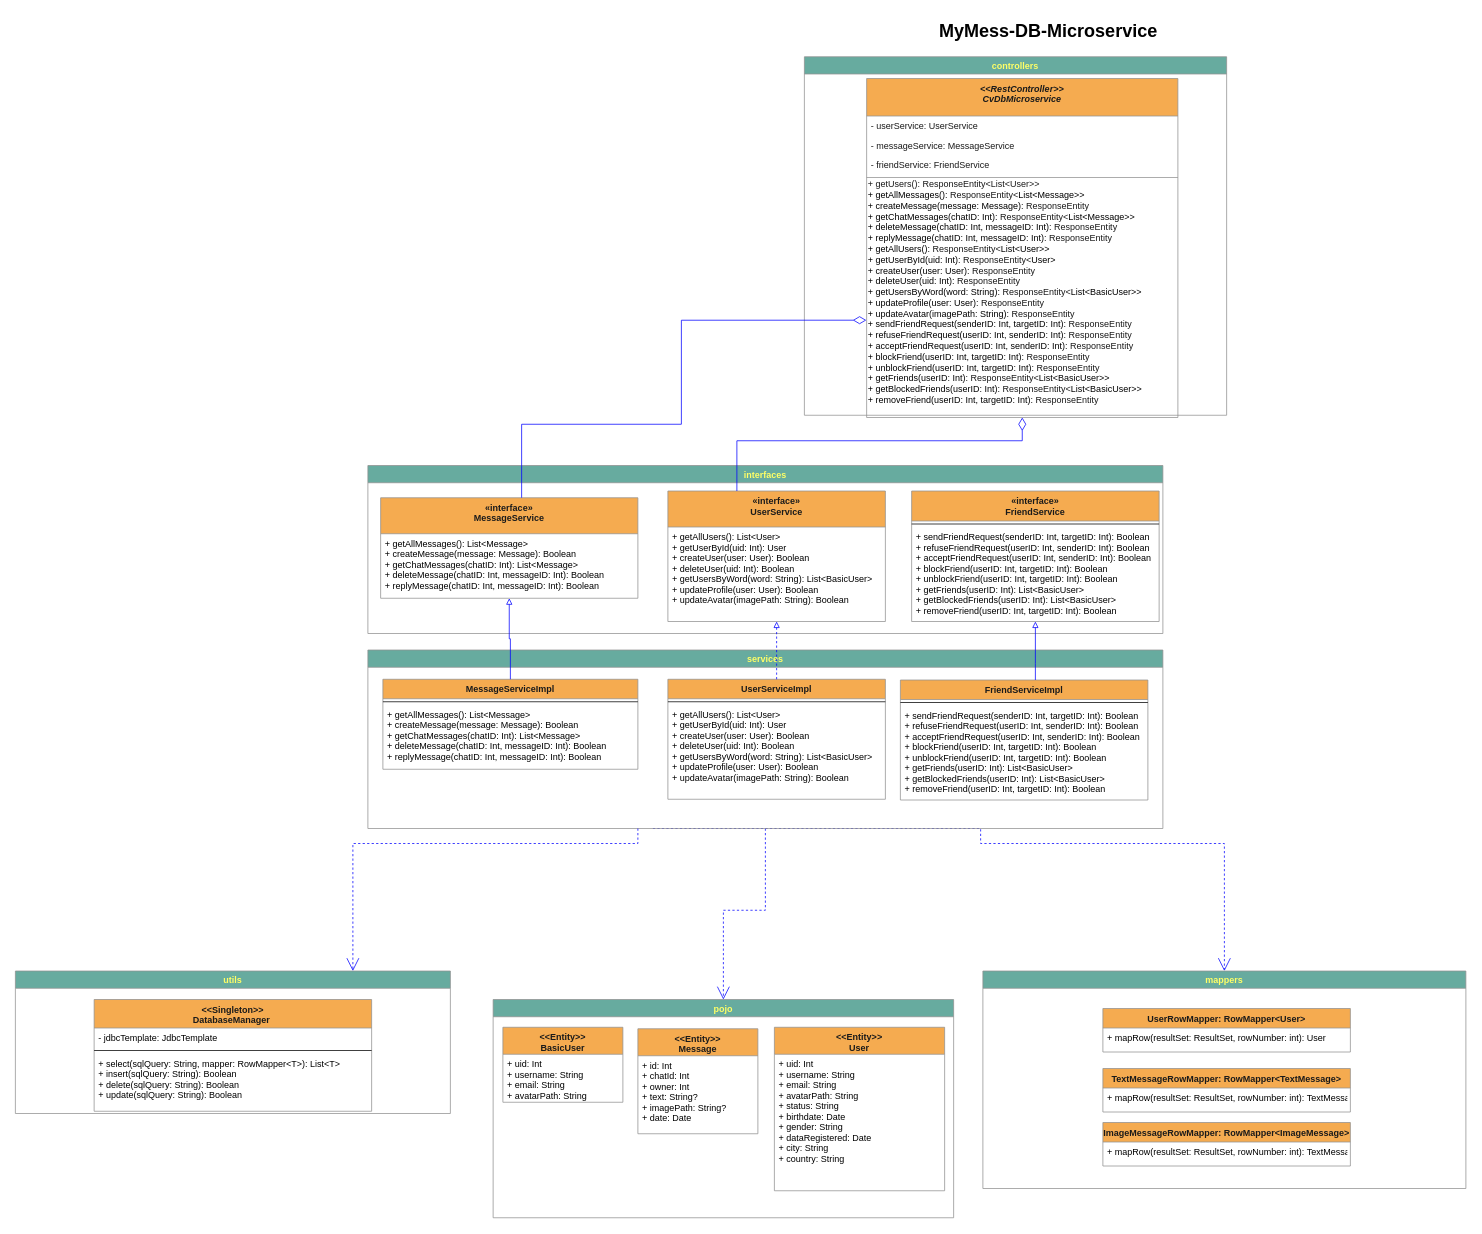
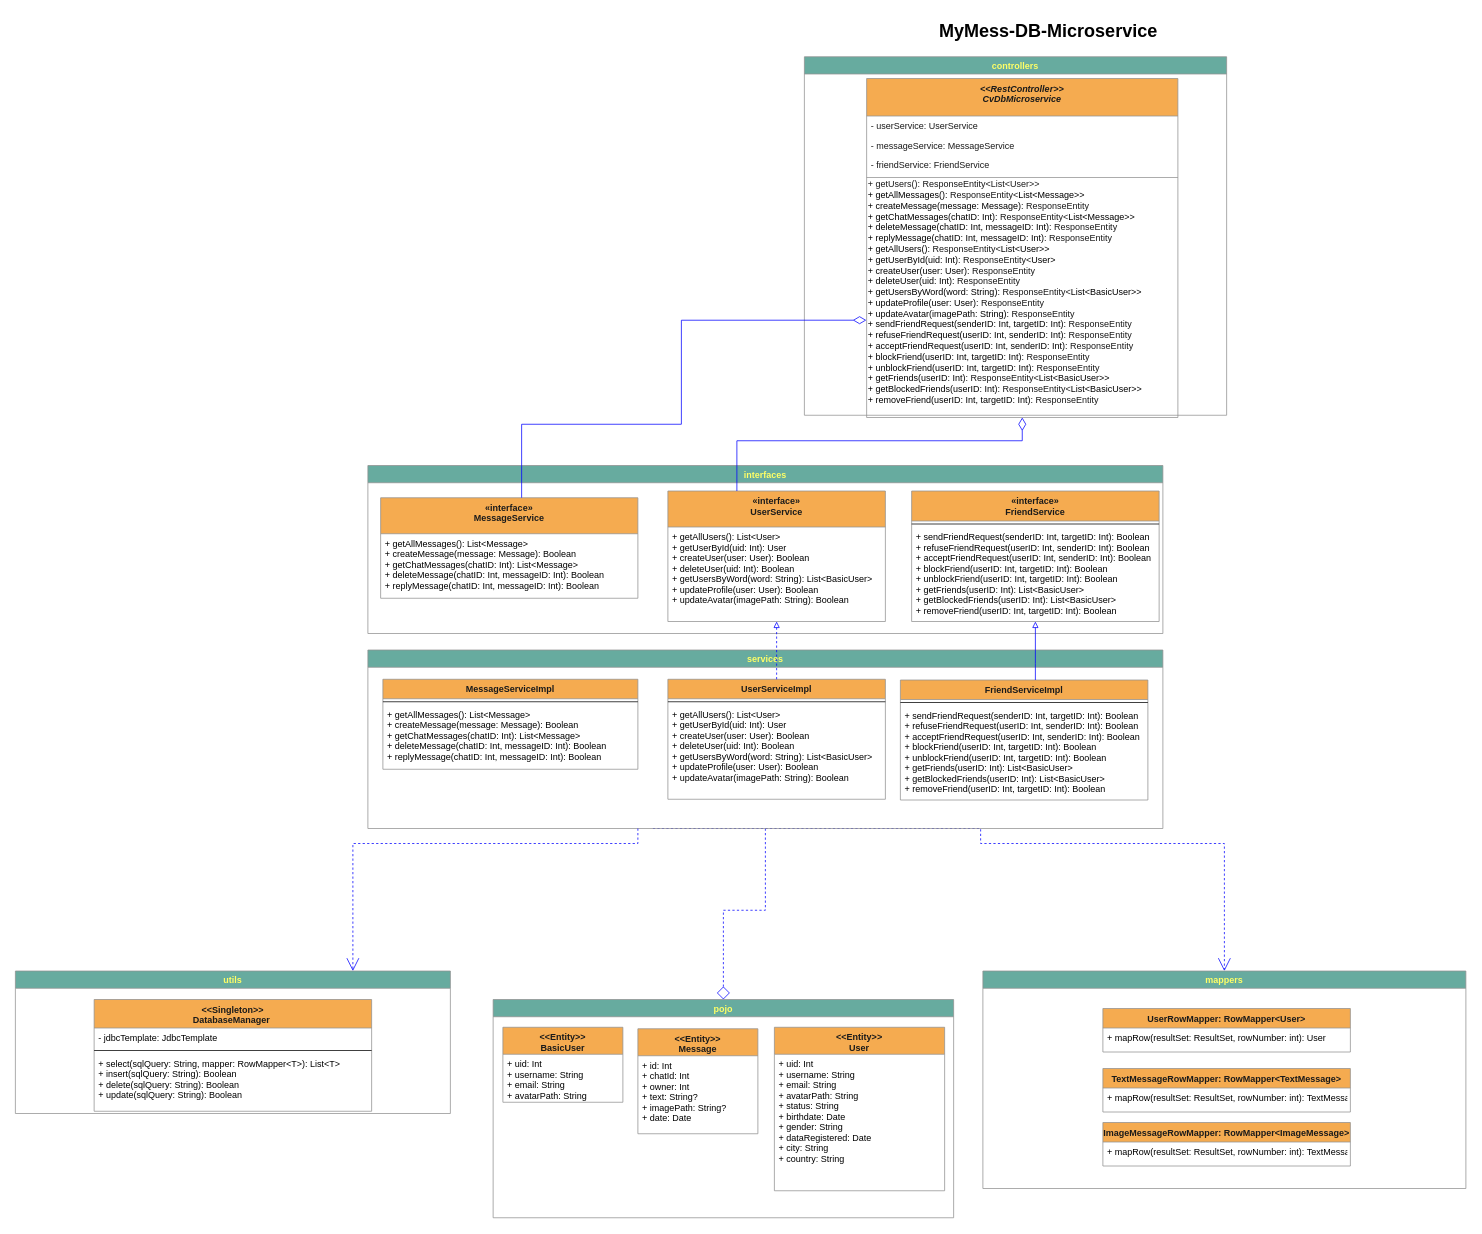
- <mxCell id="32" style="edgeStyle=orthogonalEdgeStyle;rounded=0;orthogonalLoop=1;jettySize=auto;html=1;fontColor=#1A1A1A;endArrow=block;endFill=0;strokeColor=#0000FF;jumpSize=10;" parent="1" source="22" target="11" edge="1"><mxGeometry relative="1" as="geometry"><mxPoint x="698.22" y="858.194" as="targetPoint" /></mxGeometry></mxCell>
- <mxCell id="19" style="edgeStyle=orthogonalEdgeStyle;rounded=0;jumpSize=10;orthogonalLoop=1;jettySize=auto;html=1;endArrow=open;endFill=0;endSize=15;strokeColor=#0000FF;strokeWidth=1;fontColor=#CC99FF;dashed=1;" parent="1" source="21" target="35" edge="1"><mxGeometry relative="1" as="geometry"><Array as="points" /></mxGeometry></mxCell>
+ <mxCell id="19" style="edgeStyle=orthogonalEdgeStyle;rounded=0;jumpSize=10;orthogonalLoop=1;jettySize=auto;html=1;endArrow=diamond;endFill=0;endSize=15;strokeColor=#0000FF;strokeWidth=1;fontColor=#CC99FF;dashed=1;" parent="1" source="21" target="35" edge="1"><mxGeometry relative="1" as="geometry"><Array as="points" /></mxGeometry></mxCell>
